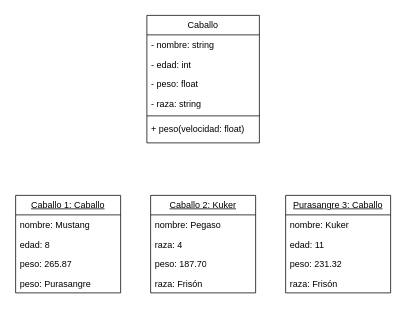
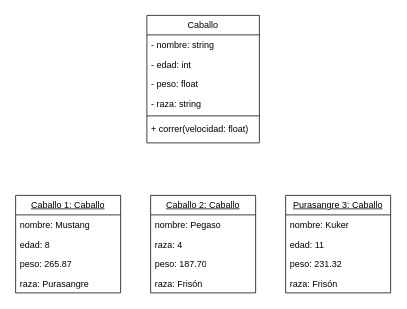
- <mxCell id="8" value="&lt;div&gt;+ peso(velocidad: float)&lt;/div&gt;" style="text;strokeColor=none;fillColor=none;align=left;verticalAlign=top;spacingLeft=4;spacingRight=4;overflow=hidden;rotatable=0;points=[[0,0.5],[1,0.5]];portConstraint=eastwest;whiteSpace=wrap;html=1;" vertex="1" parent="2"><mxGeometry y="138" width="150" height="32" as="geometry" /></mxCell>
+ <mxCell id="8" value="&lt;div&gt;+ correr(velocidad: float)&lt;/div&gt;" style="text;strokeColor=none;fillColor=none;align=left;verticalAlign=top;spacingLeft=4;spacingRight=4;overflow=hidden;rotatable=0;points=[[0,0.5],[1,0.5]];portConstraint=eastwest;whiteSpace=wrap;html=1;" vertex="1" parent="2"><mxGeometry y="138" width="150" height="32" as="geometry" /></mxCell>
- <mxCell id="14" value="&lt;u&gt;Caballo 2: Kuker&lt;/u&gt;" style="swimlane;fontStyle=0;childLayout=stackLayout;horizontal=1;startSize=26;fillColor=none;horizontalStack=0;resizeParent=1;resizeParentMax=0;resizeLast=0;collapsible=1;marginBottom=0;whiteSpace=wrap;html=1;" vertex="1" parent="1"><mxGeometry x="200" y="260" width="140" height="130" as="geometry" /></mxCell>
+ <mxCell id="14" value="&lt;u&gt;Caballo 2: Caballo&lt;/u&gt;" style="swimlane;fontStyle=0;childLayout=stackLayout;horizontal=1;startSize=26;fillColor=none;horizontalStack=0;resizeParent=1;resizeParentMax=0;resizeLast=0;collapsible=1;marginBottom=0;whiteSpace=wrap;html=1;" vertex="1" parent="1"><mxGeometry x="200" y="260" width="140" height="130" as="geometry" /></mxCell>
- <mxCell id="13" value="peso: Purasangre" style="text;strokeColor=none;fillColor=none;align=left;verticalAlign=top;spacingLeft=4;spacingRight=4;overflow=hidden;rotatable=0;points=[[0,0.5],[1,0.5]];portConstraint=eastwest;whiteSpace=wrap;html=1;" vertex="1" parent="9"><mxGeometry y="104" width="140" height="26" as="geometry" /></mxCell>
+ <mxCell id="13" value="raza: Purasangre" style="text;strokeColor=none;fillColor=none;align=left;verticalAlign=top;spacingLeft=4;spacingRight=4;overflow=hidden;rotatable=0;points=[[0,0.5],[1,0.5]];portConstraint=eastwest;whiteSpace=wrap;html=1;" vertex="1" parent="9"><mxGeometry y="104" width="140" height="26" as="geometry" /></mxCell>
